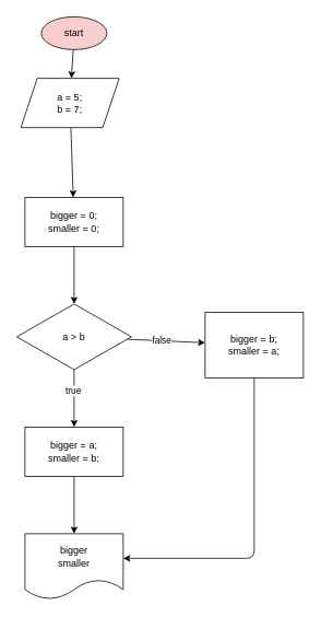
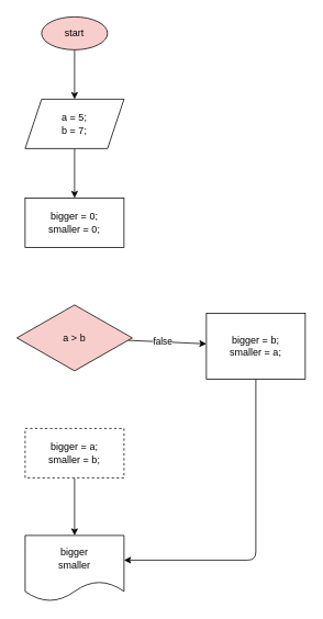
- <mxCell id="5" value="a = 5;&lt;br&gt;b = 7;" style="shape=parallelogram;perimeter=parallelogramPerimeter;whiteSpace=wrap;html=1;fixedSize=1;" vertex="1" parent="1"><mxGeometry x="25" y="95" width="120" height="60" as="geometry" /></mxCell>
+ <mxCell id="5" value="a = 5;&lt;br&gt;b = 7;" style="shape=parallelogram;perimeter=parallelogramPerimeter;whiteSpace=wrap;html=1;fixedSize=1;" vertex="1" parent="1"><mxGeometry x="30" y="120" width="120" height="60" as="geometry" /></mxCell>
- <mxCell id="6" value="" style="edgeStyle=none;html=1;" edge="1" parent="1" source="7" target="12"><mxGeometry relative="1" as="geometry" /></mxCell>
- <mxCell id="12" value="a &amp;gt; b" style="rhombus;whiteSpace=wrap;html=1;" vertex="1" parent="1"><mxGeometry x="20" y="370" width="140" height="80" as="geometry" /></mxCell>
+ <mxCell id="12" value="a &amp;gt; b" style="rhombus;whiteSpace=wrap;html=1;fillColor=#f8cecc;" vertex="1" parent="1"><mxGeometry x="20" y="370" width="140" height="80" as="geometry" /></mxCell>
- <mxCell id="8" value="" style="edgeStyle=none;html=1;" edge="1" parent="1" source="12" target="14"><mxGeometry relative="1" as="geometry" /></mxCell>
- <mxCell id="9" value="true" style="edgeLabel;html=1;align=center;verticalAlign=middle;resizable=0;points=[];" vertex="1" connectable="0" parent="8"><mxGeometry x="-0.274" y="-2" relative="1" as="geometry"><mxPoint as="offset" /></mxGeometry></mxCell>
- <mxCell id="14" value="bigger = a;&lt;br&gt;smaller = b;" style="whiteSpace=wrap;html=1;" vertex="1" parent="1"><mxGeometry x="30" y="520" width="120" height="60" as="geometry" /></mxCell>
+ <mxCell id="14" value="bigger = a;&lt;br&gt;smaller = b;" style="whiteSpace=wrap;html=1;dashed=1;" vertex="1" parent="1"><mxGeometry x="30" y="520" width="120" height="60" as="geometry" /></mxCell>
